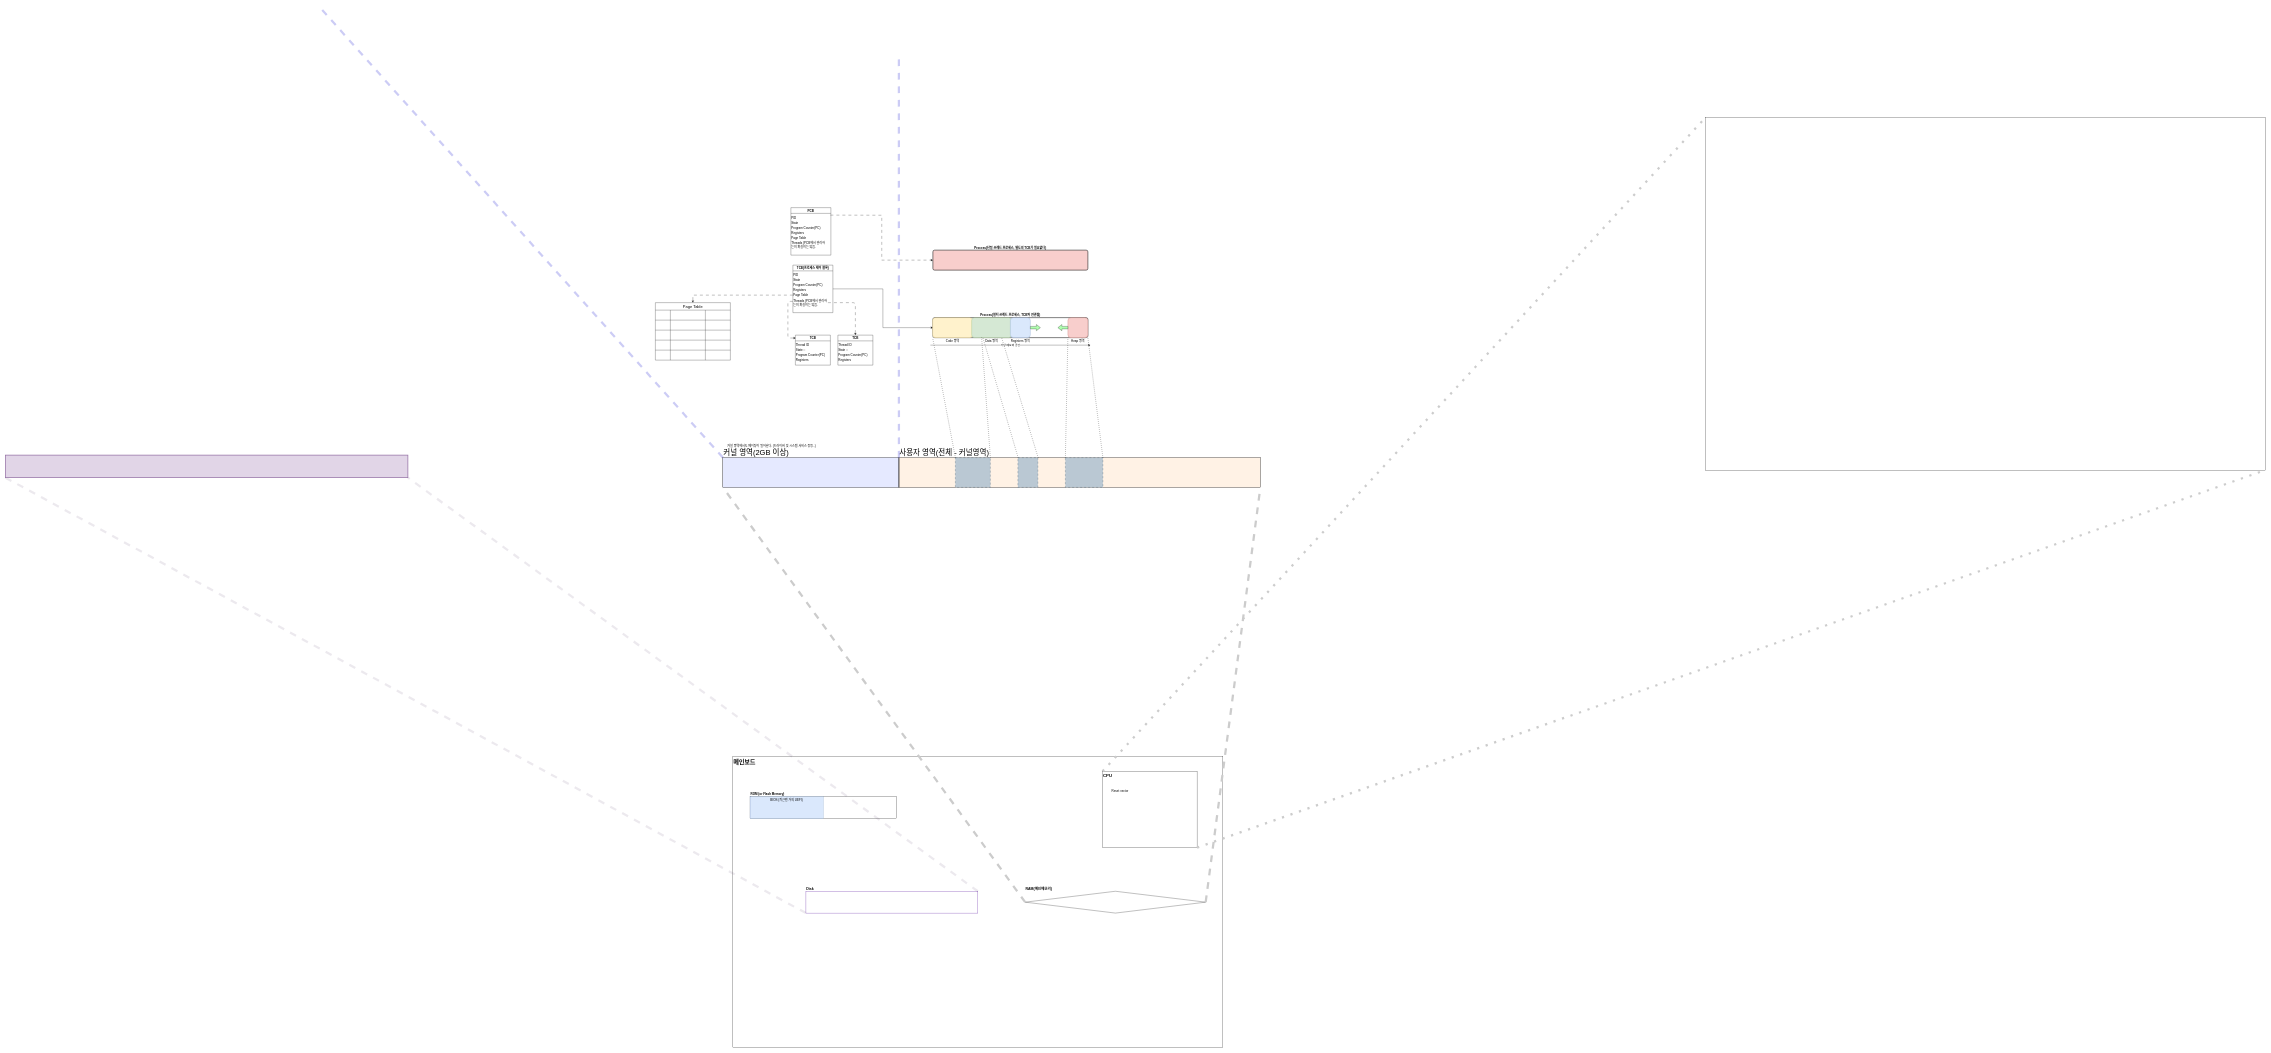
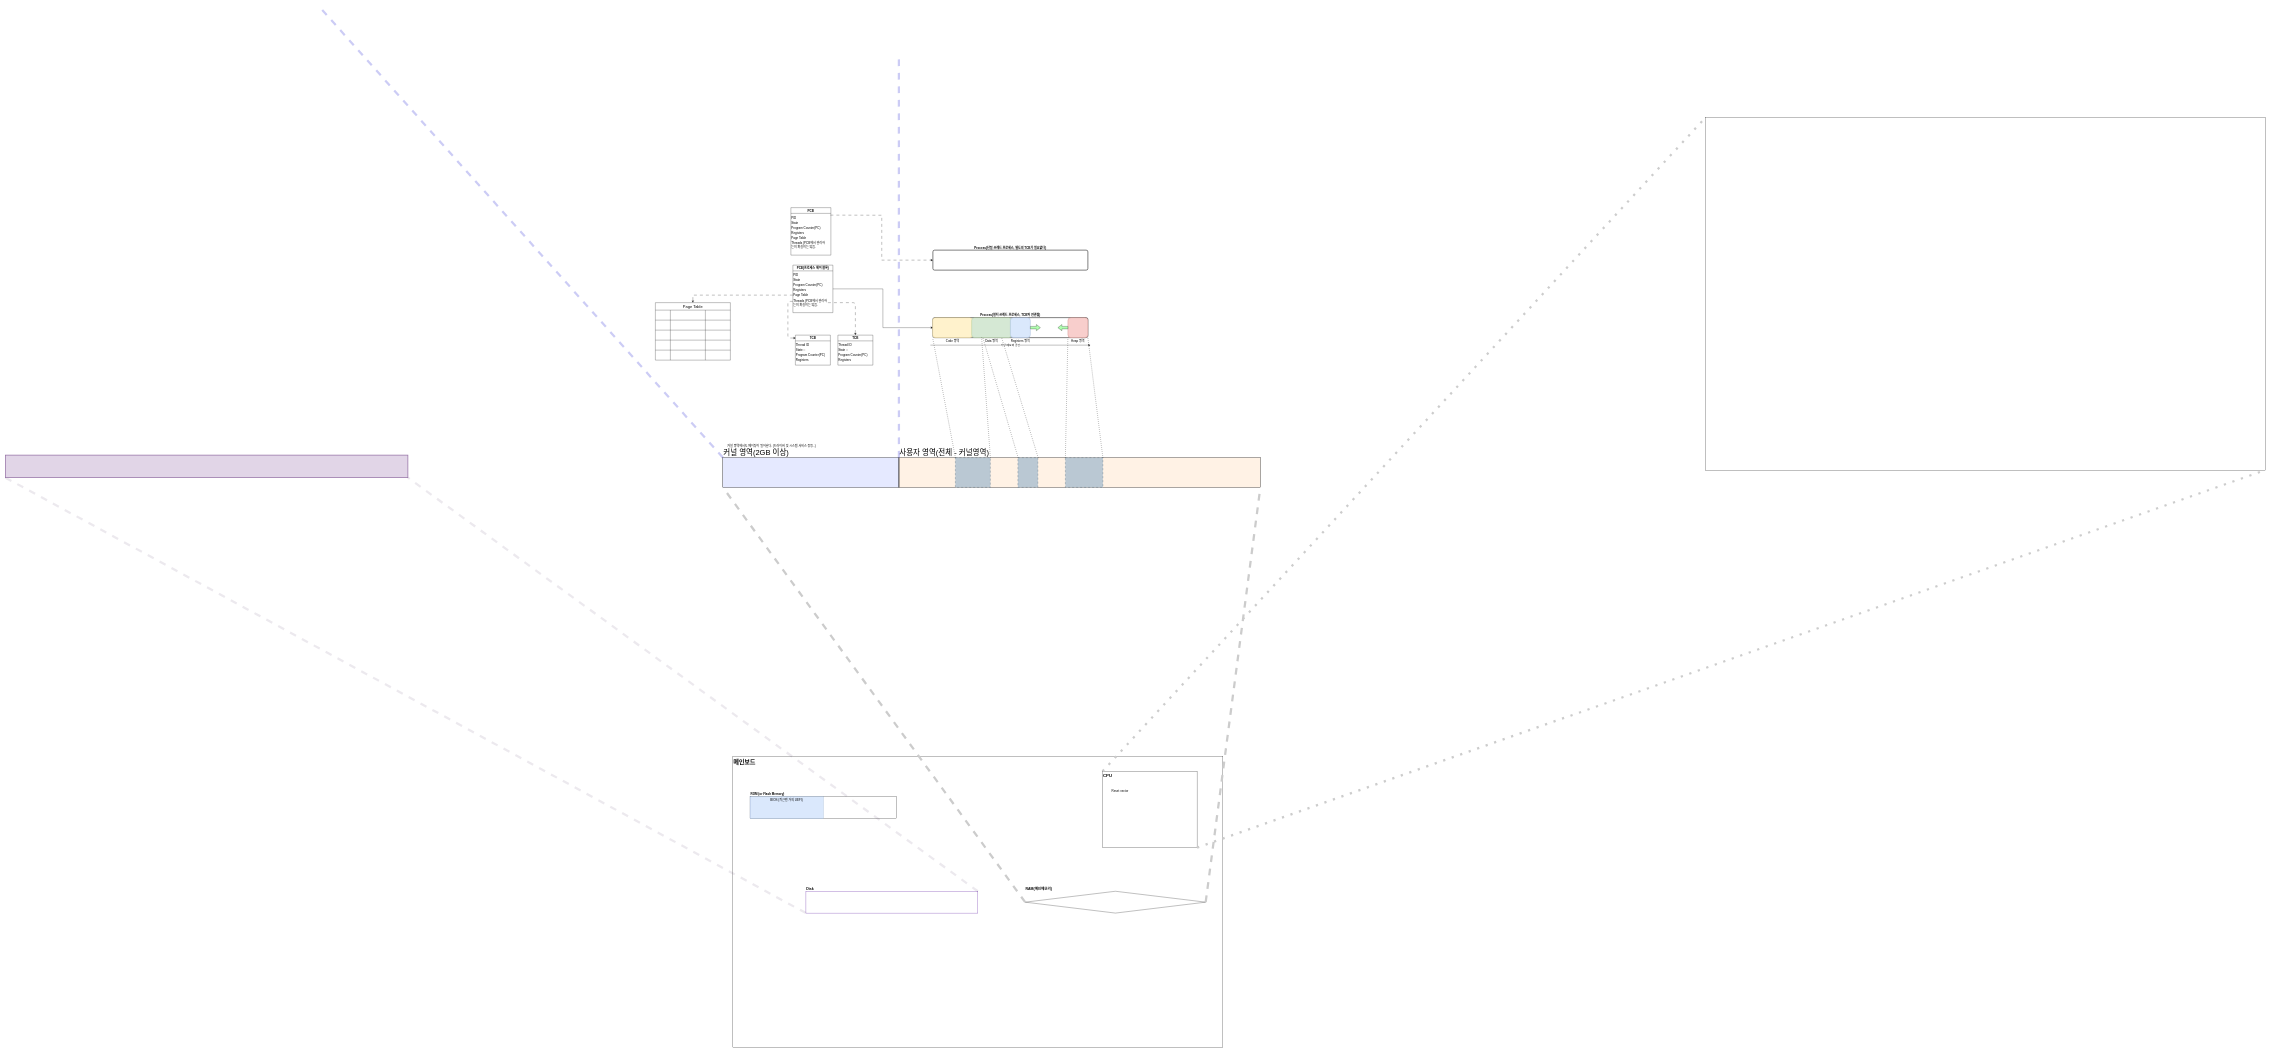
- <mxCell id="42" value="Process(단일 쓰레드 프로세스, 별도의 TCB가 필요없다)" style="rounded=1;whiteSpace=wrap;html=1;absoluteArcSize=1;arcSize=14;strokeWidth=2;fontStyle=1;labelPosition=center;verticalLabelPosition=top;align=center;verticalAlign=bottom;fillColor=#f8cecc;" parent="1" vertex="1"><mxGeometry x="3730" y="1000" width="620" height="80" as="geometry" /></mxCell>
+ <mxCell id="42" value="Process(단일 쓰레드 프로세스, 별도의 TCB가 필요없다)" style="rounded=1;whiteSpace=wrap;html=1;absoluteArcSize=1;arcSize=14;strokeWidth=2;fontStyle=1;labelPosition=center;verticalLabelPosition=top;align=center;verticalAlign=bottom;" parent="1" vertex="1"><mxGeometry x="3730" y="1000" width="620" height="80" as="geometry" /></mxCell>
- <mxCell id="28" value="TCB(프로세스 제어 블록)" style="swimlane;whiteSpace=wrap;html=1;" parent="1" vertex="1"><mxGeometry x="3170" y="1060" width="160" height="190" as="geometry"><mxRectangle x="-640" y="-1000" width="70" height="30" as="alternateBounds" /></mxGeometry></mxCell>
+ <mxCell id="28" value="PCB(프로세스 제어 블록)" style="swimlane;whiteSpace=wrap;html=1;" parent="1" vertex="1"><mxGeometry x="3170" y="1060" width="160" height="190" as="geometry"><mxRectangle x="-640" y="-1000" width="70" height="30" as="alternateBounds" /></mxGeometry></mxCell>
